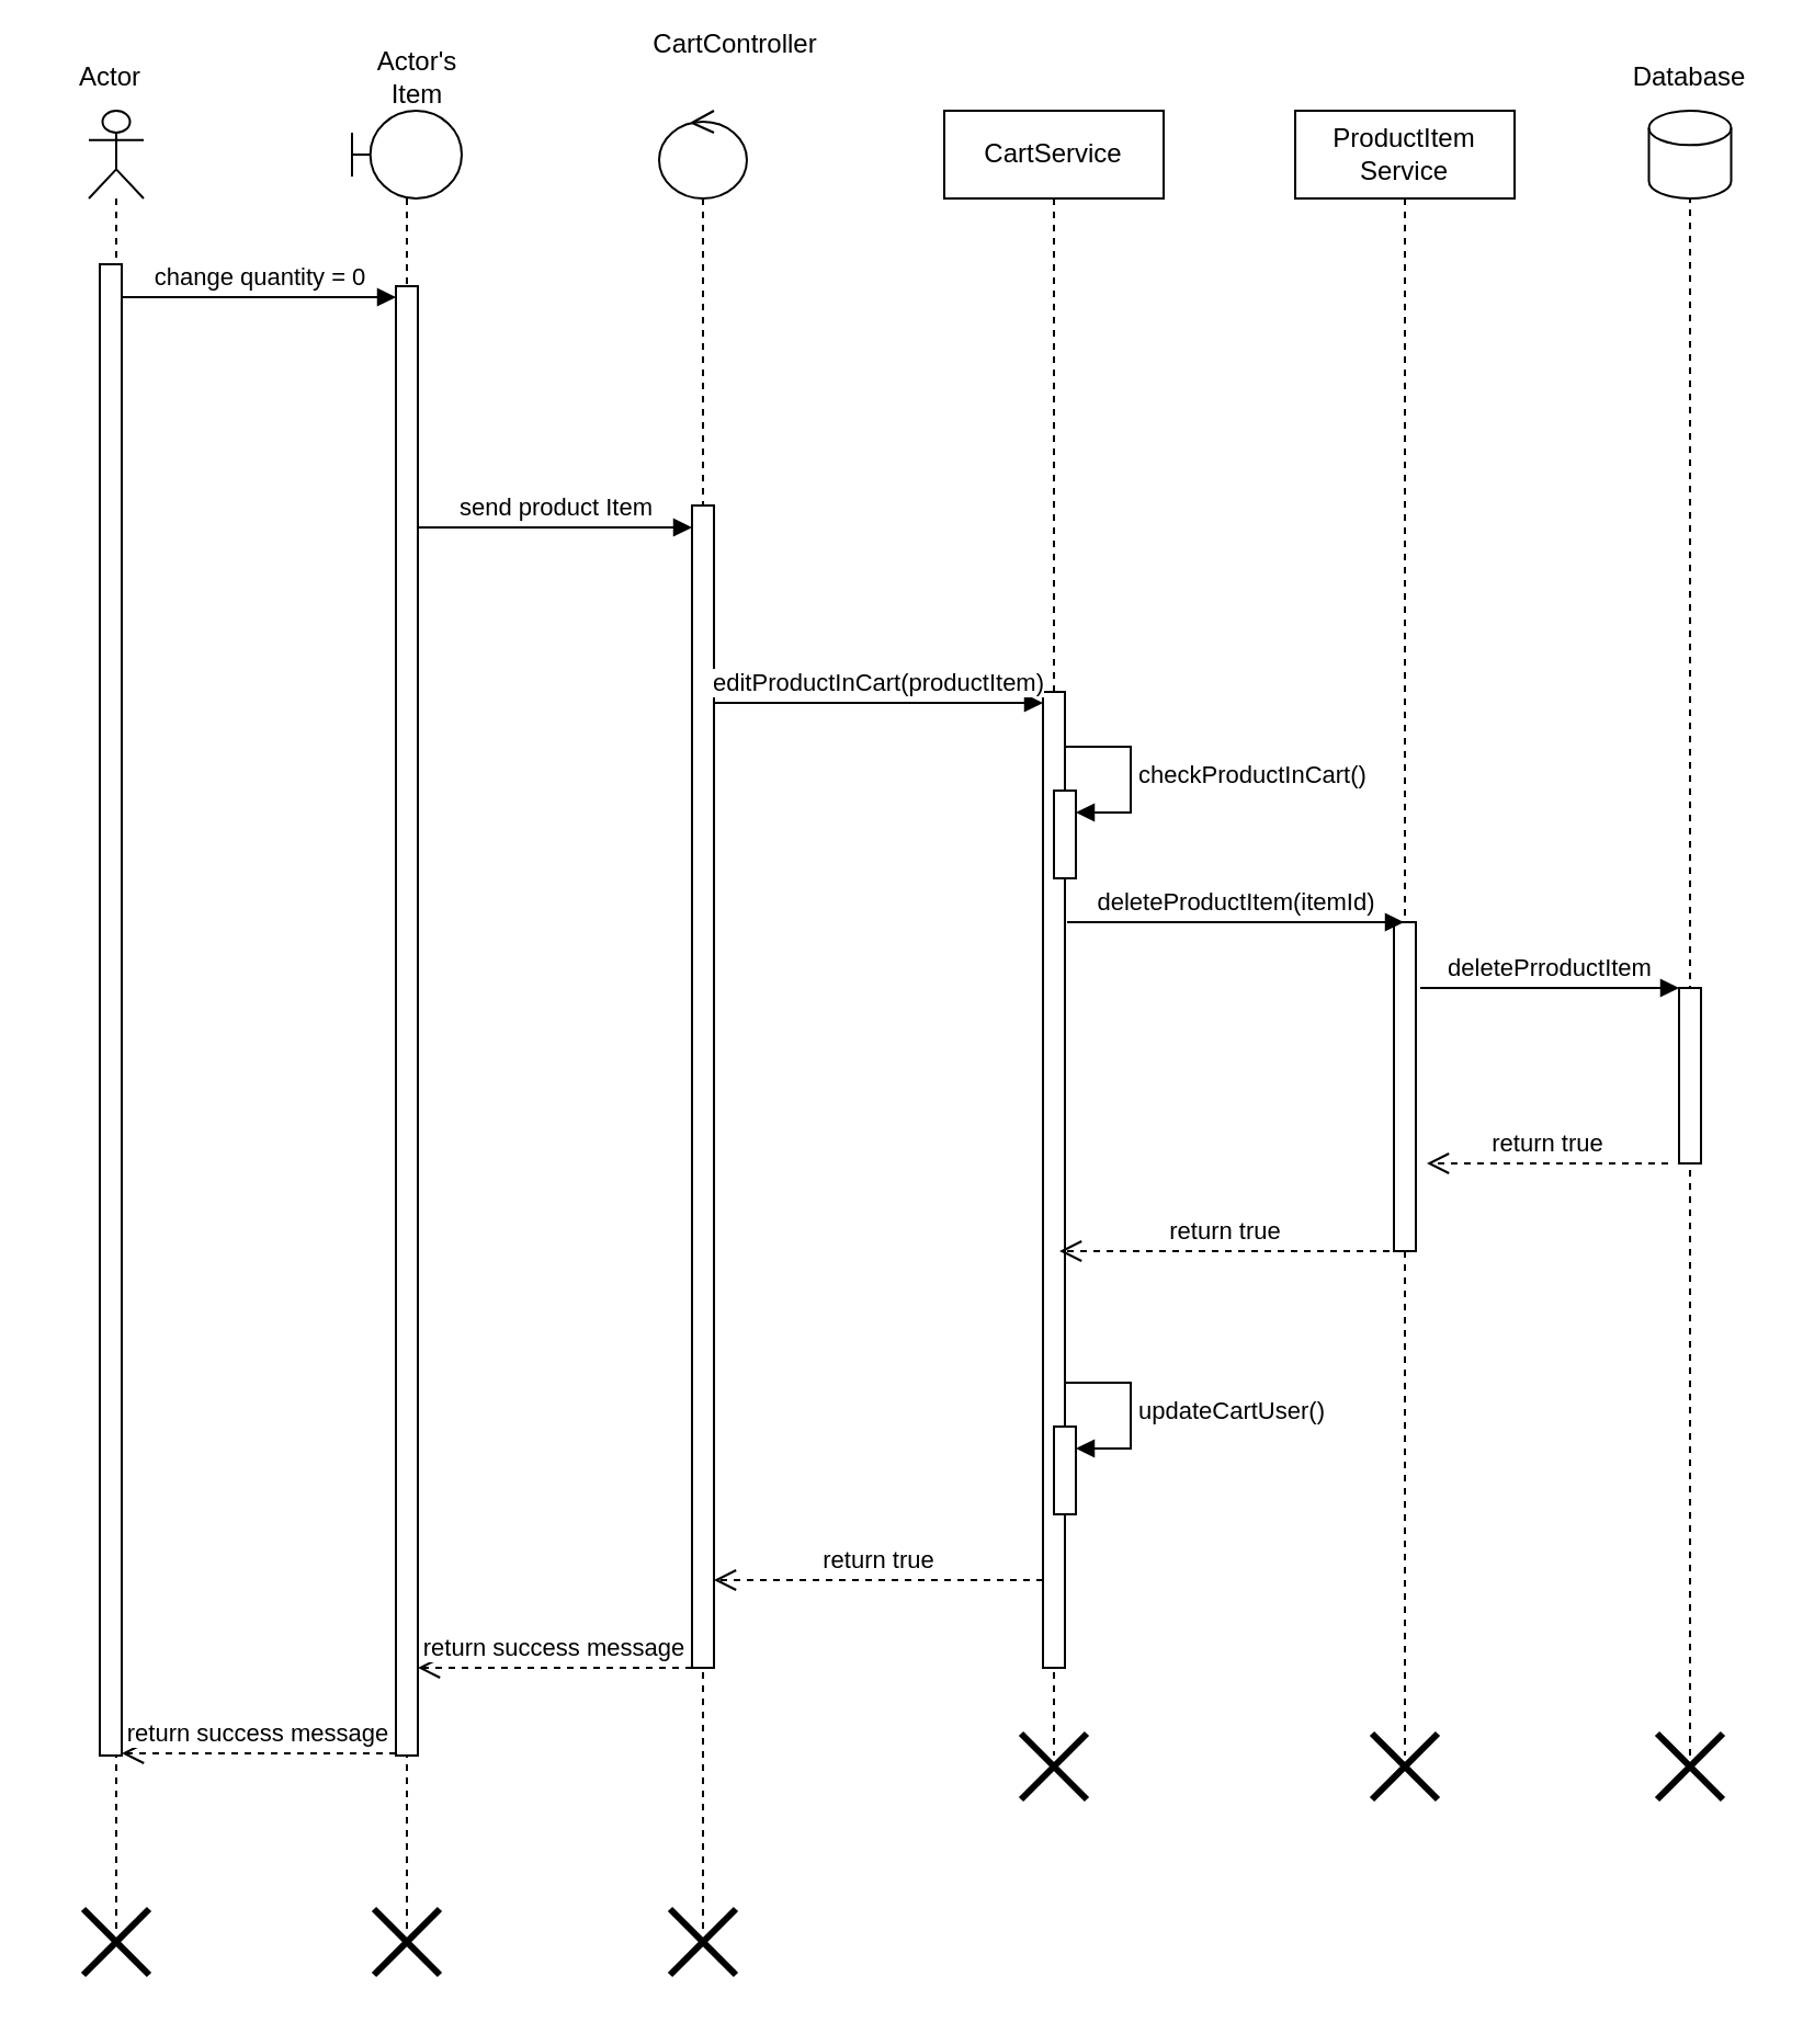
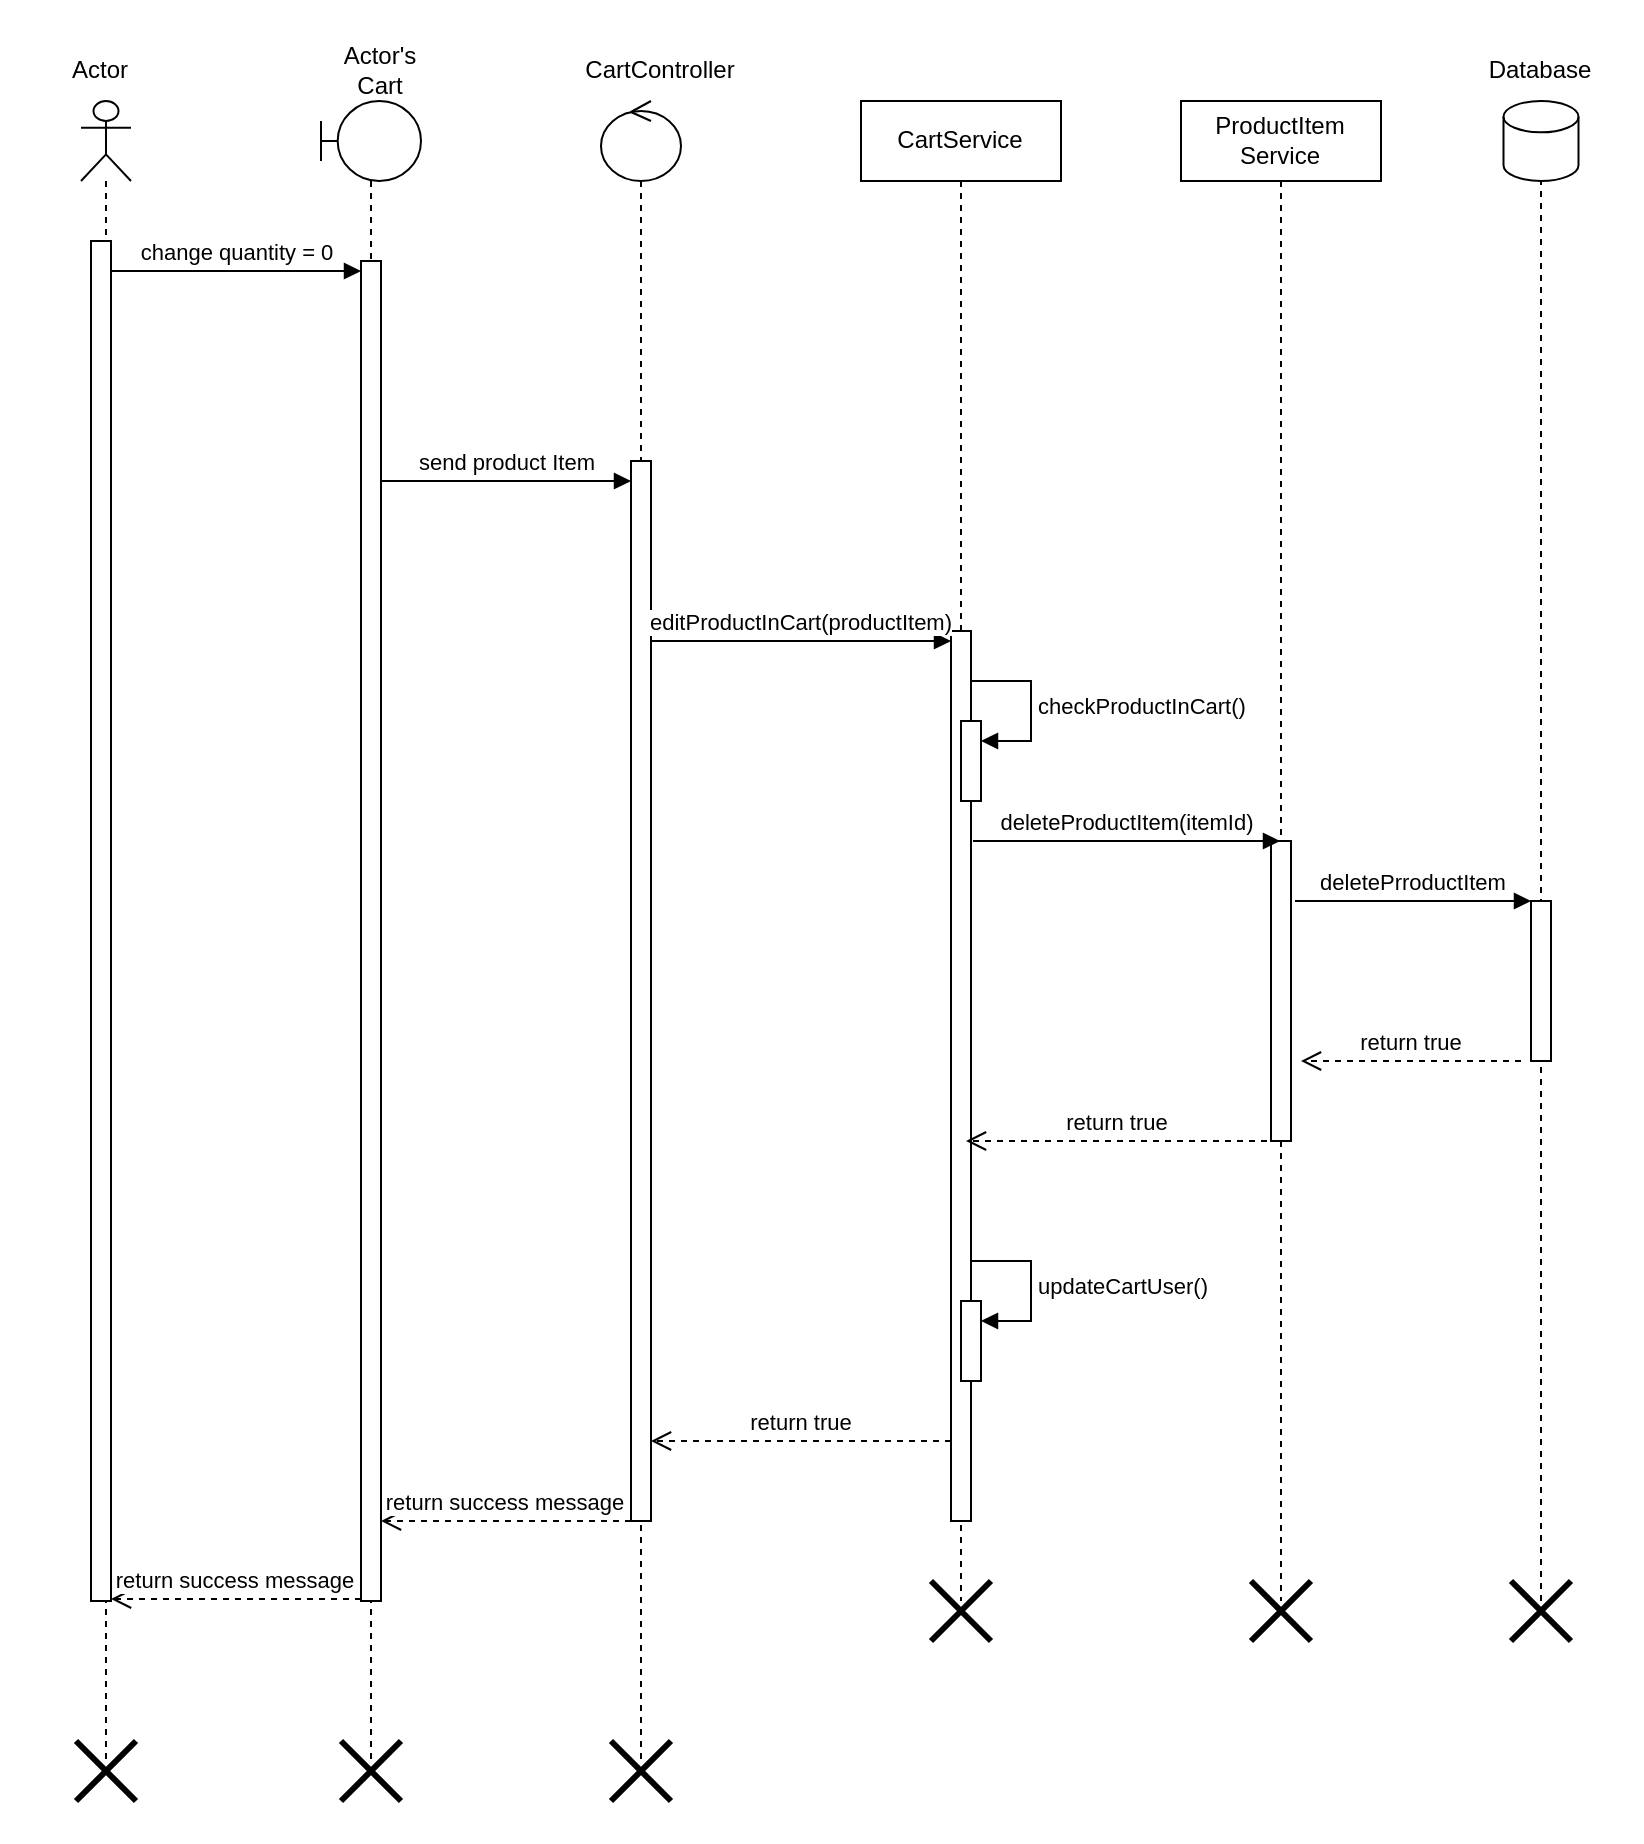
- <mxCell id="12" value="CartController" style="text;html=1;strokeColor=none;fillColor=none;align=center;verticalAlign=middle;whiteSpace=wrap;rounded=0;" parent="1" vertex="1"><mxGeometry x="305" y="5" width="60" height="30" as="geometry" /></mxCell>
+ <mxCell id="12" value="CartController" style="text;html=1;strokeColor=none;fillColor=none;align=center;verticalAlign=middle;whiteSpace=wrap;rounded=0;" parent="1" vertex="1"><mxGeometry x="300" y="20" width="60" height="30" as="geometry" /></mxCell>
- <mxCell id="7" value="Actor's Item" style="text;html=1;strokeColor=none;fillColor=none;align=center;verticalAlign=middle;whiteSpace=wrap;rounded=0;" parent="1" vertex="1"><mxGeometry x="160" y="20" width="60" height="30" as="geometry" /></mxCell>
+ <mxCell id="7" value="Actor's Cart" style="text;html=1;strokeColor=none;fillColor=none;align=center;verticalAlign=middle;whiteSpace=wrap;rounded=0;" parent="1" vertex="1"><mxGeometry x="160" y="20" width="60" height="30" as="geometry" /></mxCell>
